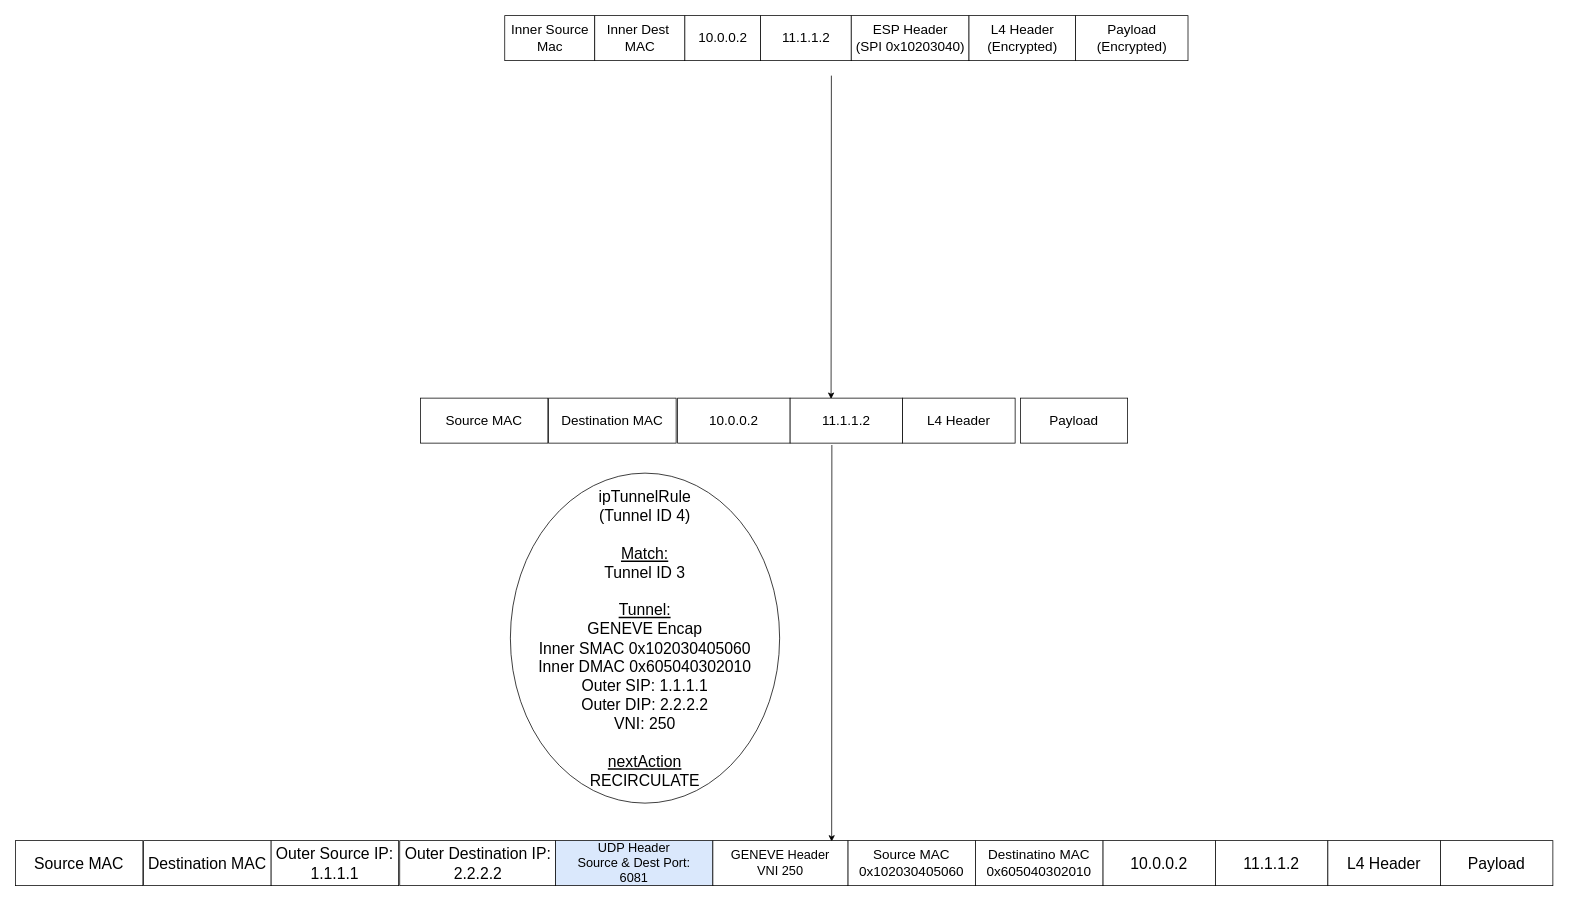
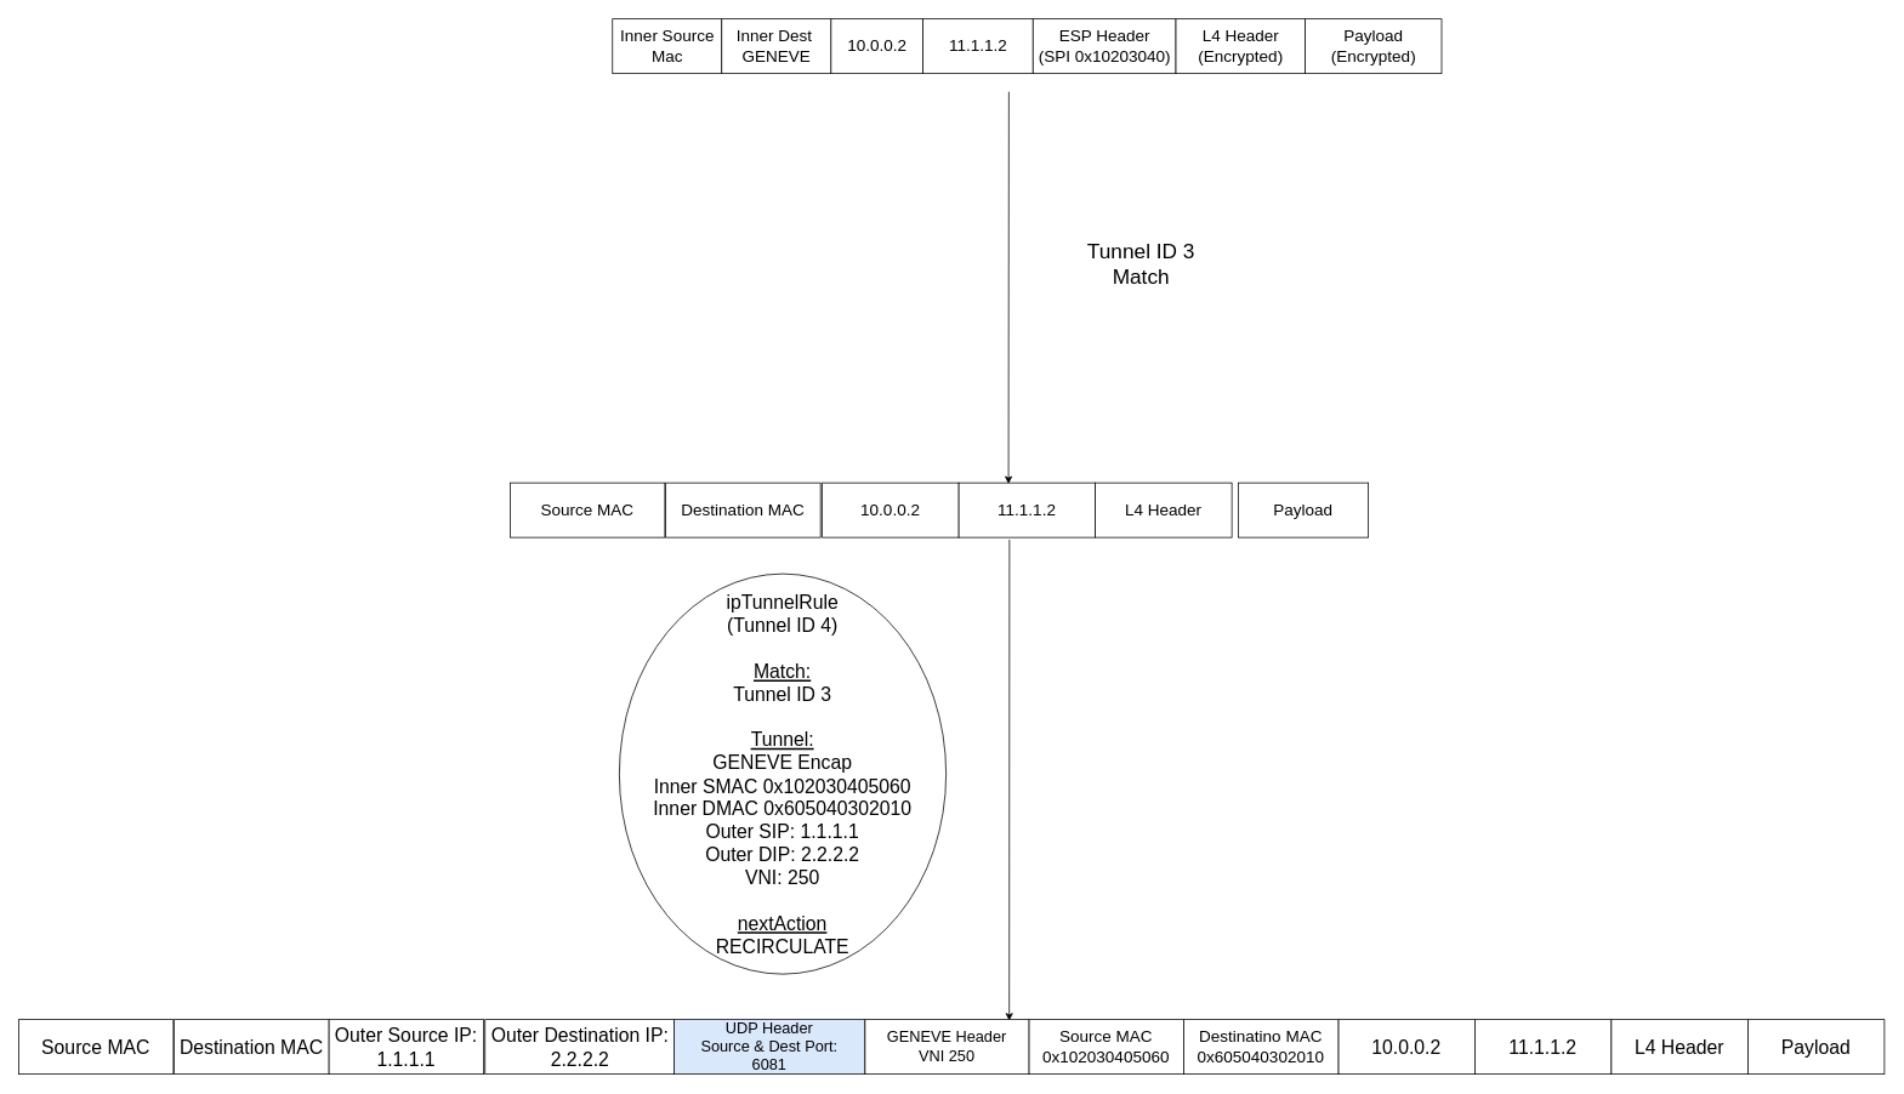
- <mxCell id="22" value="Inner Dest&amp;nbsp;&lt;br style=&quot;font-size: 18px;&quot;&gt;MAC" style="rounded=0;whiteSpace=wrap;html=1;fontSize=18;" parent="1" vertex="1"><mxGeometry x="792.5" y="20" width="120" height="60" as="geometry" /></mxCell>
+ <mxCell id="22" value="Inner Dest&amp;nbsp;&lt;br style=&quot;font-size: 18px;&quot;&gt;GENEVE" style="rounded=0;whiteSpace=wrap;html=1;fontSize=18;" parent="1" vertex="1"><mxGeometry x="792.5" y="20" width="120" height="60" as="geometry" /></mxCell>
+ <mxCell id="23" value="&lt;font style=&quot;font-size: 23px&quot;&gt;Tunnel ID 3 &lt;br&gt;Match&lt;/font&gt;" style="text;html=1;align=center;verticalAlign=middle;resizable=0;points=[];autosize=1;strokeColor=none;fillColor=none;" parent="1" vertex="1"><mxGeometry x="1188" y="270" width="130" height="40" as="geometry" /></mxCell>
